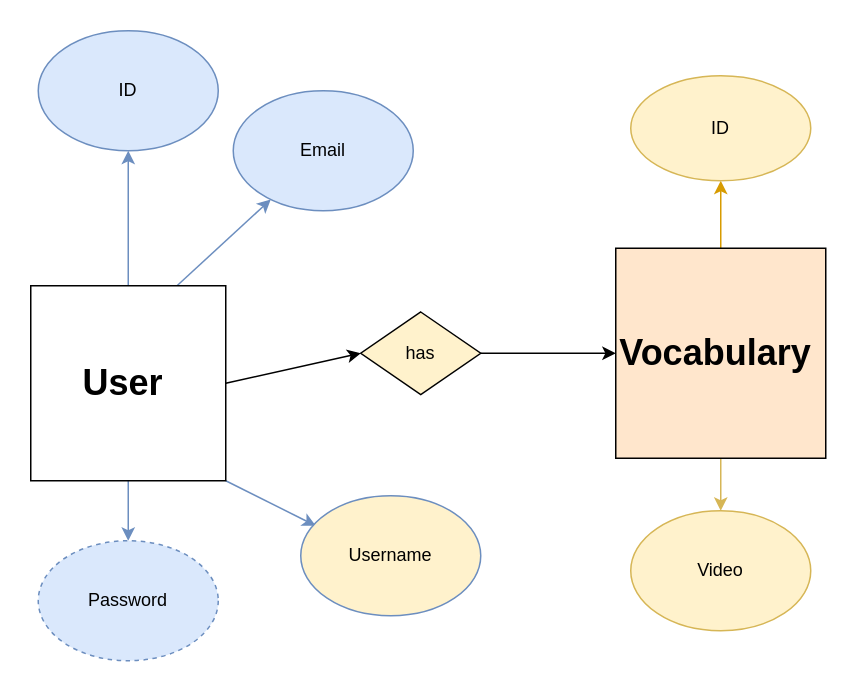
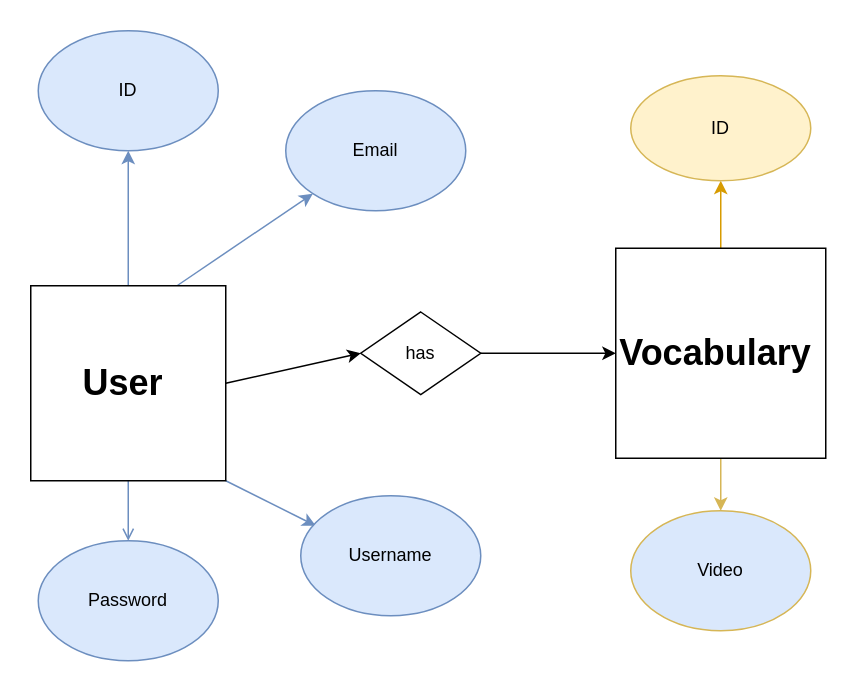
- <mxCell id="9" value="Email" style="ellipse;whiteSpace=wrap;html=1;fillColor=#dae8fc;strokeColor=#6c8ebf;" vertex="1" parent="1"><mxGeometry x="155" y="60" width="120" height="80" as="geometry" /></mxCell>
+ <mxCell id="9" value="Email" style="ellipse;whiteSpace=wrap;html=1;fillColor=#dae8fc;strokeColor=#6c8ebf;" vertex="1" parent="1"><mxGeometry x="190" y="60" width="120" height="80" as="geometry" /></mxCell>
- <mxCell id="13" value="has" style="rhombus;whiteSpace=wrap;html=1;fillColor=#fff2cc;" vertex="1" parent="1"><mxGeometry x="240" y="207.5" width="80" height="55" as="geometry" /></mxCell>
+ <mxCell id="13" value="has" style="rhombus;whiteSpace=wrap;html=1;" vertex="1" parent="1"><mxGeometry x="240" y="207.5" width="80" height="55" as="geometry" /></mxCell>
- <mxCell id="16" value="&lt;h1&gt;Vocabulary&amp;nbsp;&lt;/h1&gt;" style="whiteSpace=wrap;html=1;aspect=fixed;fillColor=#ffe6cc;" vertex="1" parent="1"><mxGeometry x="410" y="165" width="140" height="140" as="geometry" /></mxCell>
+ <mxCell id="16" value="&lt;h1&gt;Vocabulary&amp;nbsp;&lt;/h1&gt;" style="whiteSpace=wrap;html=1;aspect=fixed;" vertex="1" parent="1"><mxGeometry x="410" y="165" width="140" height="140" as="geometry" /></mxCell>
- <mxCell id="4" style="edgeStyle=none;html=1;entryX=0.5;entryY=0;entryDx=0;entryDy=0;fillColor=#dae8fc;strokeColor=#6c8ebf;" edge="1" parent="1" source="7" target="10"><mxGeometry relative="1" as="geometry" /></mxCell>
+ <mxCell id="4" style="edgeStyle=none;html=1;entryX=0.5;entryY=0;entryDx=0;entryDy=0;fillColor=#dae8fc;strokeColor=#6c8ebf;endArrow=open;" edge="1" parent="1" source="7" target="10"><mxGeometry relative="1" as="geometry" /></mxCell>
- <mxCell id="11" value="Username" style="ellipse;whiteSpace=wrap;html=1;fillColor=#fff2cc;strokeColor=#6c8ebf;" vertex="1" parent="1"><mxGeometry x="200" y="330" width="120" height="80" as="geometry" /></mxCell>
+ <mxCell id="11" value="Username" style="ellipse;whiteSpace=wrap;html=1;fillColor=#dae8fc;strokeColor=#6c8ebf;" vertex="1" parent="1"><mxGeometry x="200" y="330" width="120" height="80" as="geometry" /></mxCell>
- <mxCell id="18" value="Video" style="ellipse;whiteSpace=wrap;html=1;fillColor=#fff2cc;strokeColor=#d6b656;" vertex="1" parent="1"><mxGeometry x="420" y="340" width="120" height="80" as="geometry" /></mxCell>
+ <mxCell id="18" value="Video" style="ellipse;whiteSpace=wrap;html=1;fillColor=#dae8fc;strokeColor=#d6b656;" vertex="1" parent="1"><mxGeometry x="420" y="340" width="120" height="80" as="geometry" /></mxCell>
- <mxCell id="10" value="Password" style="ellipse;whiteSpace=wrap;html=1;fillColor=#dae8fc;strokeColor=#6c8ebf;dashed=1;" vertex="1" parent="1"><mxGeometry x="25" y="360" width="120" height="80" as="geometry" /></mxCell>
+ <mxCell id="10" value="Password" style="ellipse;whiteSpace=wrap;html=1;fillColor=#dae8fc;strokeColor=#6c8ebf;" vertex="1" parent="1"><mxGeometry x="25" y="360" width="120" height="80" as="geometry" /></mxCell>
